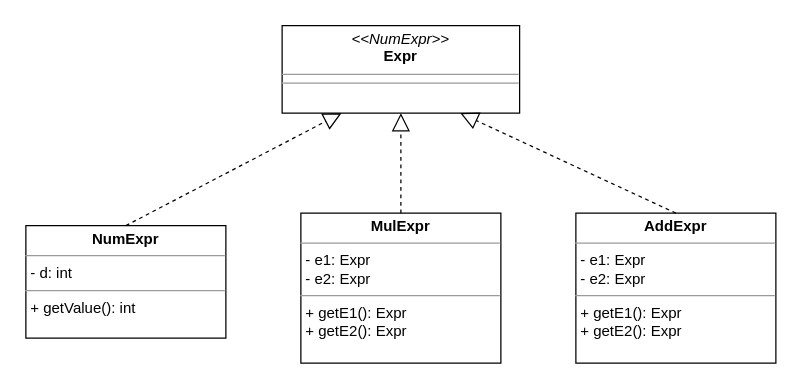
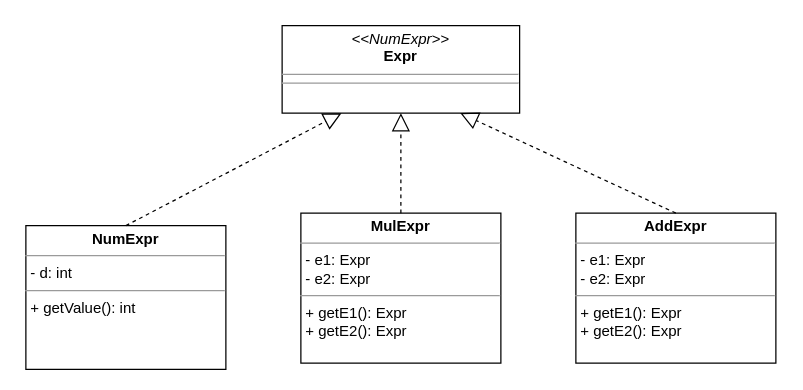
- <mxCell id="3" value="&lt;p style=&quot;margin:0px;margin-top:4px;text-align:center;&quot;&gt;&lt;b&gt;NumExpr&lt;/b&gt;&lt;/p&gt;&lt;hr size=&quot;1&quot;&gt;&lt;p style=&quot;margin:0px;margin-left:4px;&quot;&gt;- d: int&lt;/p&gt;&lt;hr size=&quot;1&quot;&gt;&lt;p style=&quot;margin:0px;margin-left:4px;&quot;&gt;+ getValue(): int&lt;/p&gt;" style="verticalAlign=top;align=left;overflow=fill;fontSize=12;fontFamily=Helvetica;html=1;" vertex="1" parent="1"><mxGeometry x="20" y="180" width="160" height="90" as="geometry" /></mxCell>
+ <mxCell id="3" value="&lt;p style=&quot;margin:0px;margin-top:4px;text-align:center;&quot;&gt;&lt;b&gt;NumExpr&lt;/b&gt;&lt;/p&gt;&lt;hr size=&quot;1&quot;&gt;&lt;p style=&quot;margin:0px;margin-left:4px;&quot;&gt;- d: int&lt;/p&gt;&lt;hr size=&quot;1&quot;&gt;&lt;p style=&quot;margin:0px;margin-left:4px;&quot;&gt;+ getValue(): int&lt;/p&gt;" style="verticalAlign=top;align=left;overflow=fill;fontSize=12;fontFamily=Helvetica;html=1;" vertex="1" parent="1"><mxGeometry x="20" y="180" width="160" height="115" as="geometry" /></mxCell>
